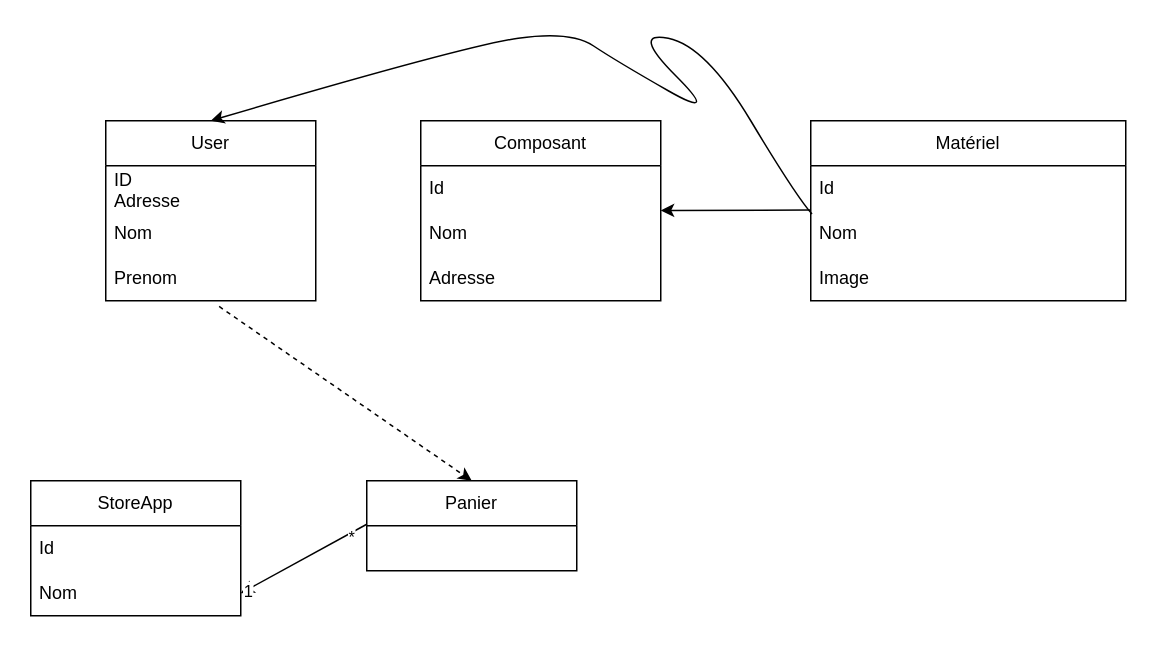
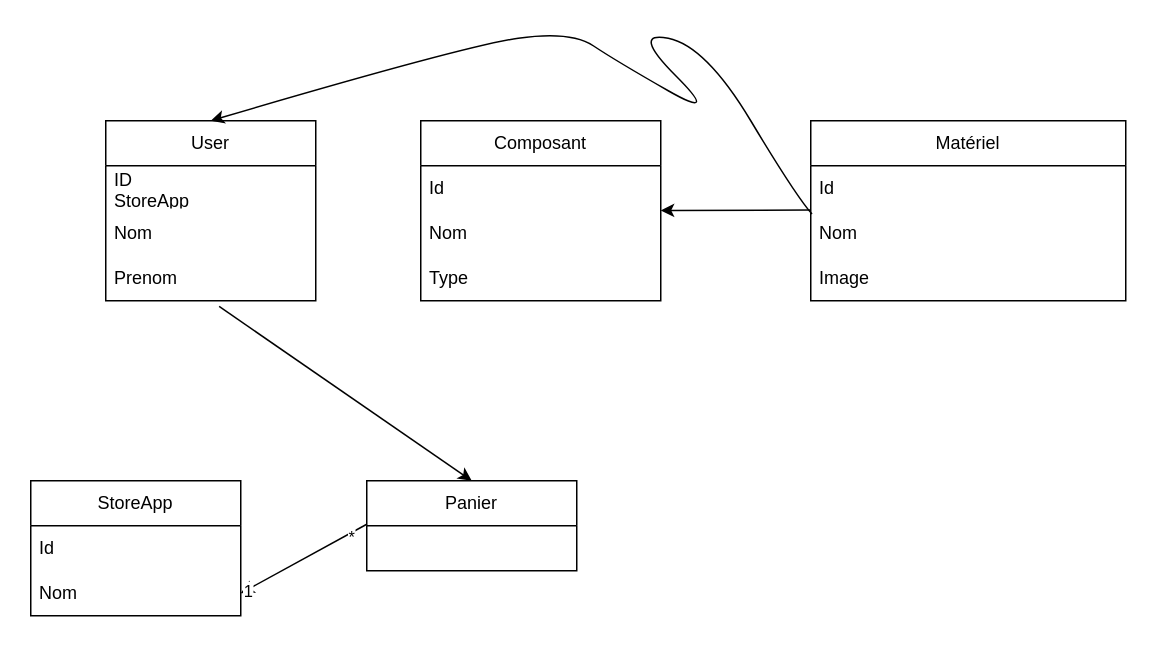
- <mxCell id="3" value="ID&lt;br&gt;Adresse" style="text;strokeColor=none;fillColor=none;align=left;verticalAlign=middle;spacingLeft=4;spacingRight=4;overflow=hidden;points=[[0,0.5],[1,0.5]];portConstraint=eastwest;rotatable=0;whiteSpace=wrap;html=1;" vertex="1" parent="2"><mxGeometry y="30" width="140" height="30" as="geometry" /></mxCell>
+ <mxCell id="3" value="ID&lt;br&gt;StoreApp" style="text;strokeColor=none;fillColor=none;align=left;verticalAlign=middle;spacingLeft=4;spacingRight=4;overflow=hidden;points=[[0,0.5],[1,0.5]];portConstraint=eastwest;rotatable=0;whiteSpace=wrap;html=1;" vertex="1" parent="2"><mxGeometry y="30" width="140" height="30" as="geometry" /></mxCell>
- <mxCell id="9" value="Adresse" style="text;strokeColor=none;fillColor=none;align=left;verticalAlign=middle;spacingLeft=4;spacingRight=4;overflow=hidden;points=[[0,0.5],[1,0.5]];portConstraint=eastwest;rotatable=0;whiteSpace=wrap;html=1;" vertex="1" parent="6"><mxGeometry y="90" width="160" height="30" as="geometry" /></mxCell>
+ <mxCell id="9" value="Type" style="text;strokeColor=none;fillColor=none;align=left;verticalAlign=middle;spacingLeft=4;spacingRight=4;overflow=hidden;points=[[0,0.5],[1,0.5]];portConstraint=eastwest;rotatable=0;whiteSpace=wrap;html=1;" vertex="1" parent="6"><mxGeometry y="90" width="160" height="30" as="geometry" /></mxCell>
- <mxCell id="18" value="" style="endArrow=classic;html=1;rounded=0;exitX=0.54;exitY=1.127;exitDx=0;exitDy=0;exitPerimeter=0;entryX=0.5;entryY=0;entryDx=0;entryDy=0;dashed=1;" edge="1" parent="1" source="5" target="16"><mxGeometry width="50" height="50" relative="1" as="geometry"><mxPoint x="360" y="310" as="sourcePoint" /><mxPoint x="410" y="260" as="targetPoint" /></mxGeometry></mxCell>
+ <mxCell id="18" value="" style="endArrow=classic;html=1;rounded=0;exitX=0.54;exitY=1.127;exitDx=0;exitDy=0;exitPerimeter=0;entryX=0.5;entryY=0;entryDx=0;entryDy=0;" edge="1" parent="1" source="5" target="16"><mxGeometry width="50" height="50" relative="1" as="geometry"><mxPoint x="360" y="310" as="sourcePoint" /><mxPoint x="410" y="260" as="targetPoint" /></mxGeometry></mxCell>
